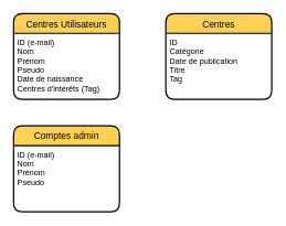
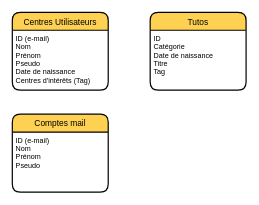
- <mxCell id="6" value="Centres" style="swimlane;childLayout=stackLayout;horizontal=1;startSize=30;horizontalStack=0;rounded=1;fontSize=14;fontStyle=0;strokeWidth=2;resizeParent=0;resizeLast=1;shadow=0;dashed=0;align=center;labelBackgroundColor=none;fillColor=#FFD152;" vertex="1" parent="1"><mxGeometry x="250" y="20" width="160" height="130" as="geometry" /></mxCell>
+ <mxCell id="6" value="Tutos" style="swimlane;childLayout=stackLayout;horizontal=1;startSize=30;horizontalStack=0;rounded=1;fontSize=14;fontStyle=0;strokeWidth=2;resizeParent=0;resizeLast=1;shadow=0;dashed=0;align=center;labelBackgroundColor=none;fillColor=#FFD152;" vertex="1" parent="1"><mxGeometry x="250" y="20" width="160" height="130" as="geometry" /></mxCell>
- <mxCell id="7" value="ID &#10;Catégorie&#10;Date de publication&#10;Titre&#10;Tag" style="align=left;strokeColor=none;fillColor=none;spacingLeft=4;fontSize=12;verticalAlign=top;resizable=0;rotatable=0;part=1;labelBackgroundColor=none;" vertex="1" parent="6"><mxGeometry y="30" width="160" height="100" as="geometry" /></mxCell>
+ <mxCell id="7" value="ID &#10;Catégorie&#10;Date de naissance&#10;Titre&#10;Tag" style="align=left;strokeColor=none;fillColor=none;spacingLeft=4;fontSize=12;verticalAlign=top;resizable=0;rotatable=0;part=1;labelBackgroundColor=none;" vertex="1" parent="6"><mxGeometry y="30" width="160" height="100" as="geometry" /></mxCell>
- <mxCell id="4" value="Comptes admin" style="swimlane;childLayout=stackLayout;horizontal=1;startSize=30;horizontalStack=0;rounded=1;fontSize=14;fontStyle=0;strokeWidth=2;resizeParent=0;resizeLast=1;shadow=0;dashed=0;align=center;labelBackgroundColor=none;fillColor=#FFD152;" vertex="1" parent="1"><mxGeometry x="20" y="190" width="160" height="130" as="geometry" /></mxCell>
+ <mxCell id="4" value="Comptes mail" style="swimlane;childLayout=stackLayout;horizontal=1;startSize=30;horizontalStack=0;rounded=1;fontSize=14;fontStyle=0;strokeWidth=2;resizeParent=0;resizeLast=1;shadow=0;dashed=0;align=center;labelBackgroundColor=none;fillColor=#FFD152;" vertex="1" parent="1"><mxGeometry x="20" y="190" width="160" height="130" as="geometry" /></mxCell>
